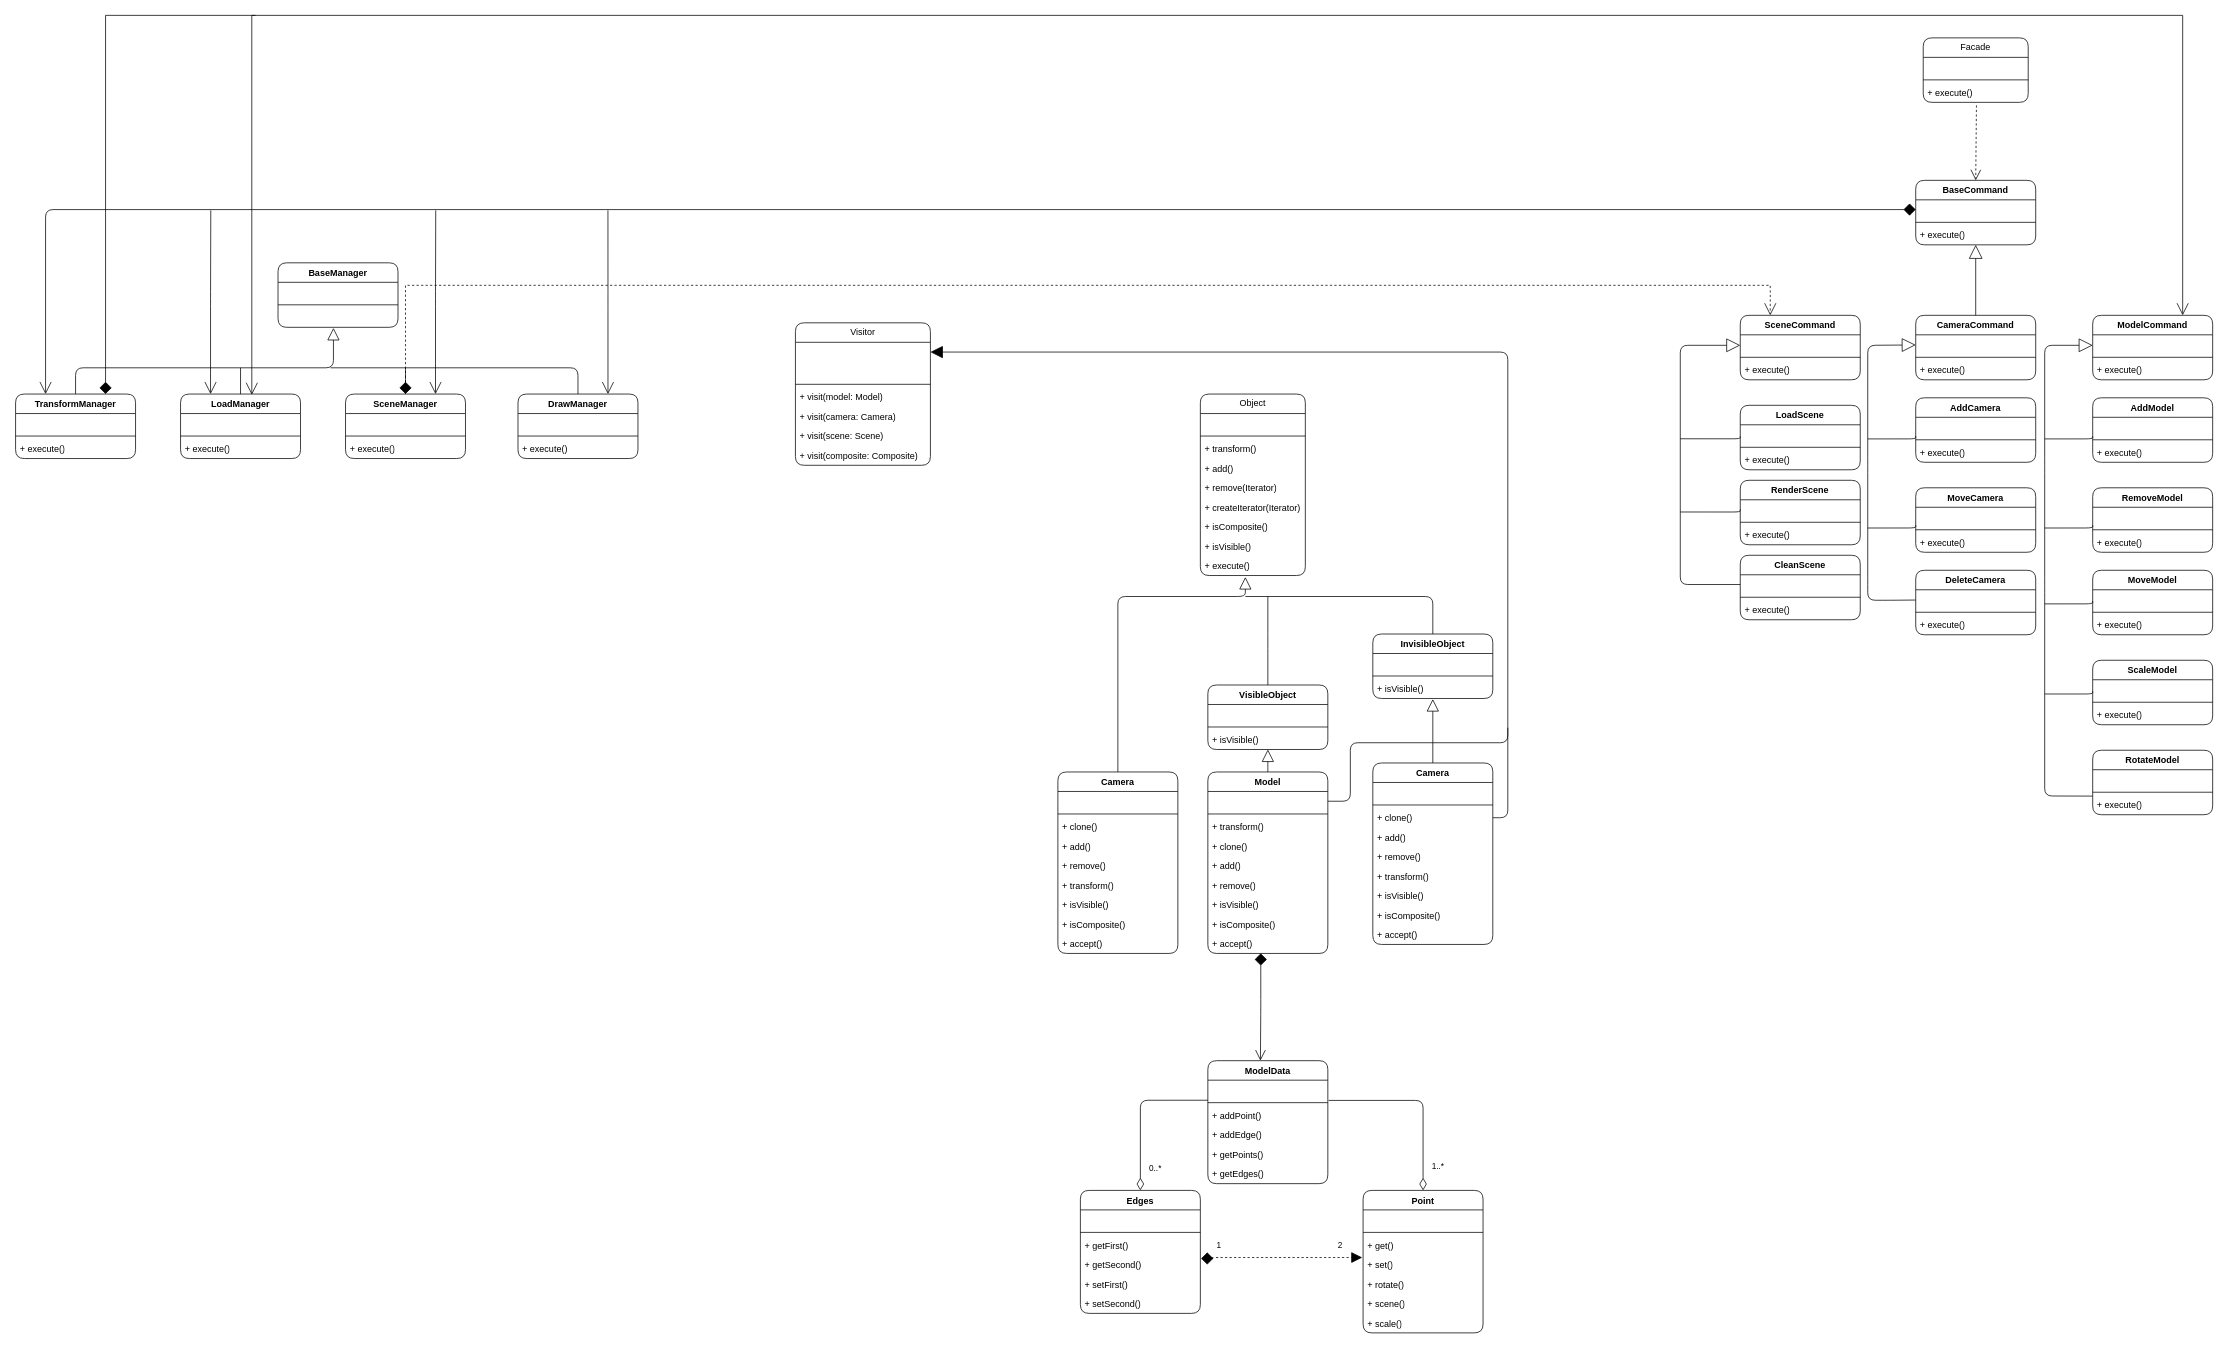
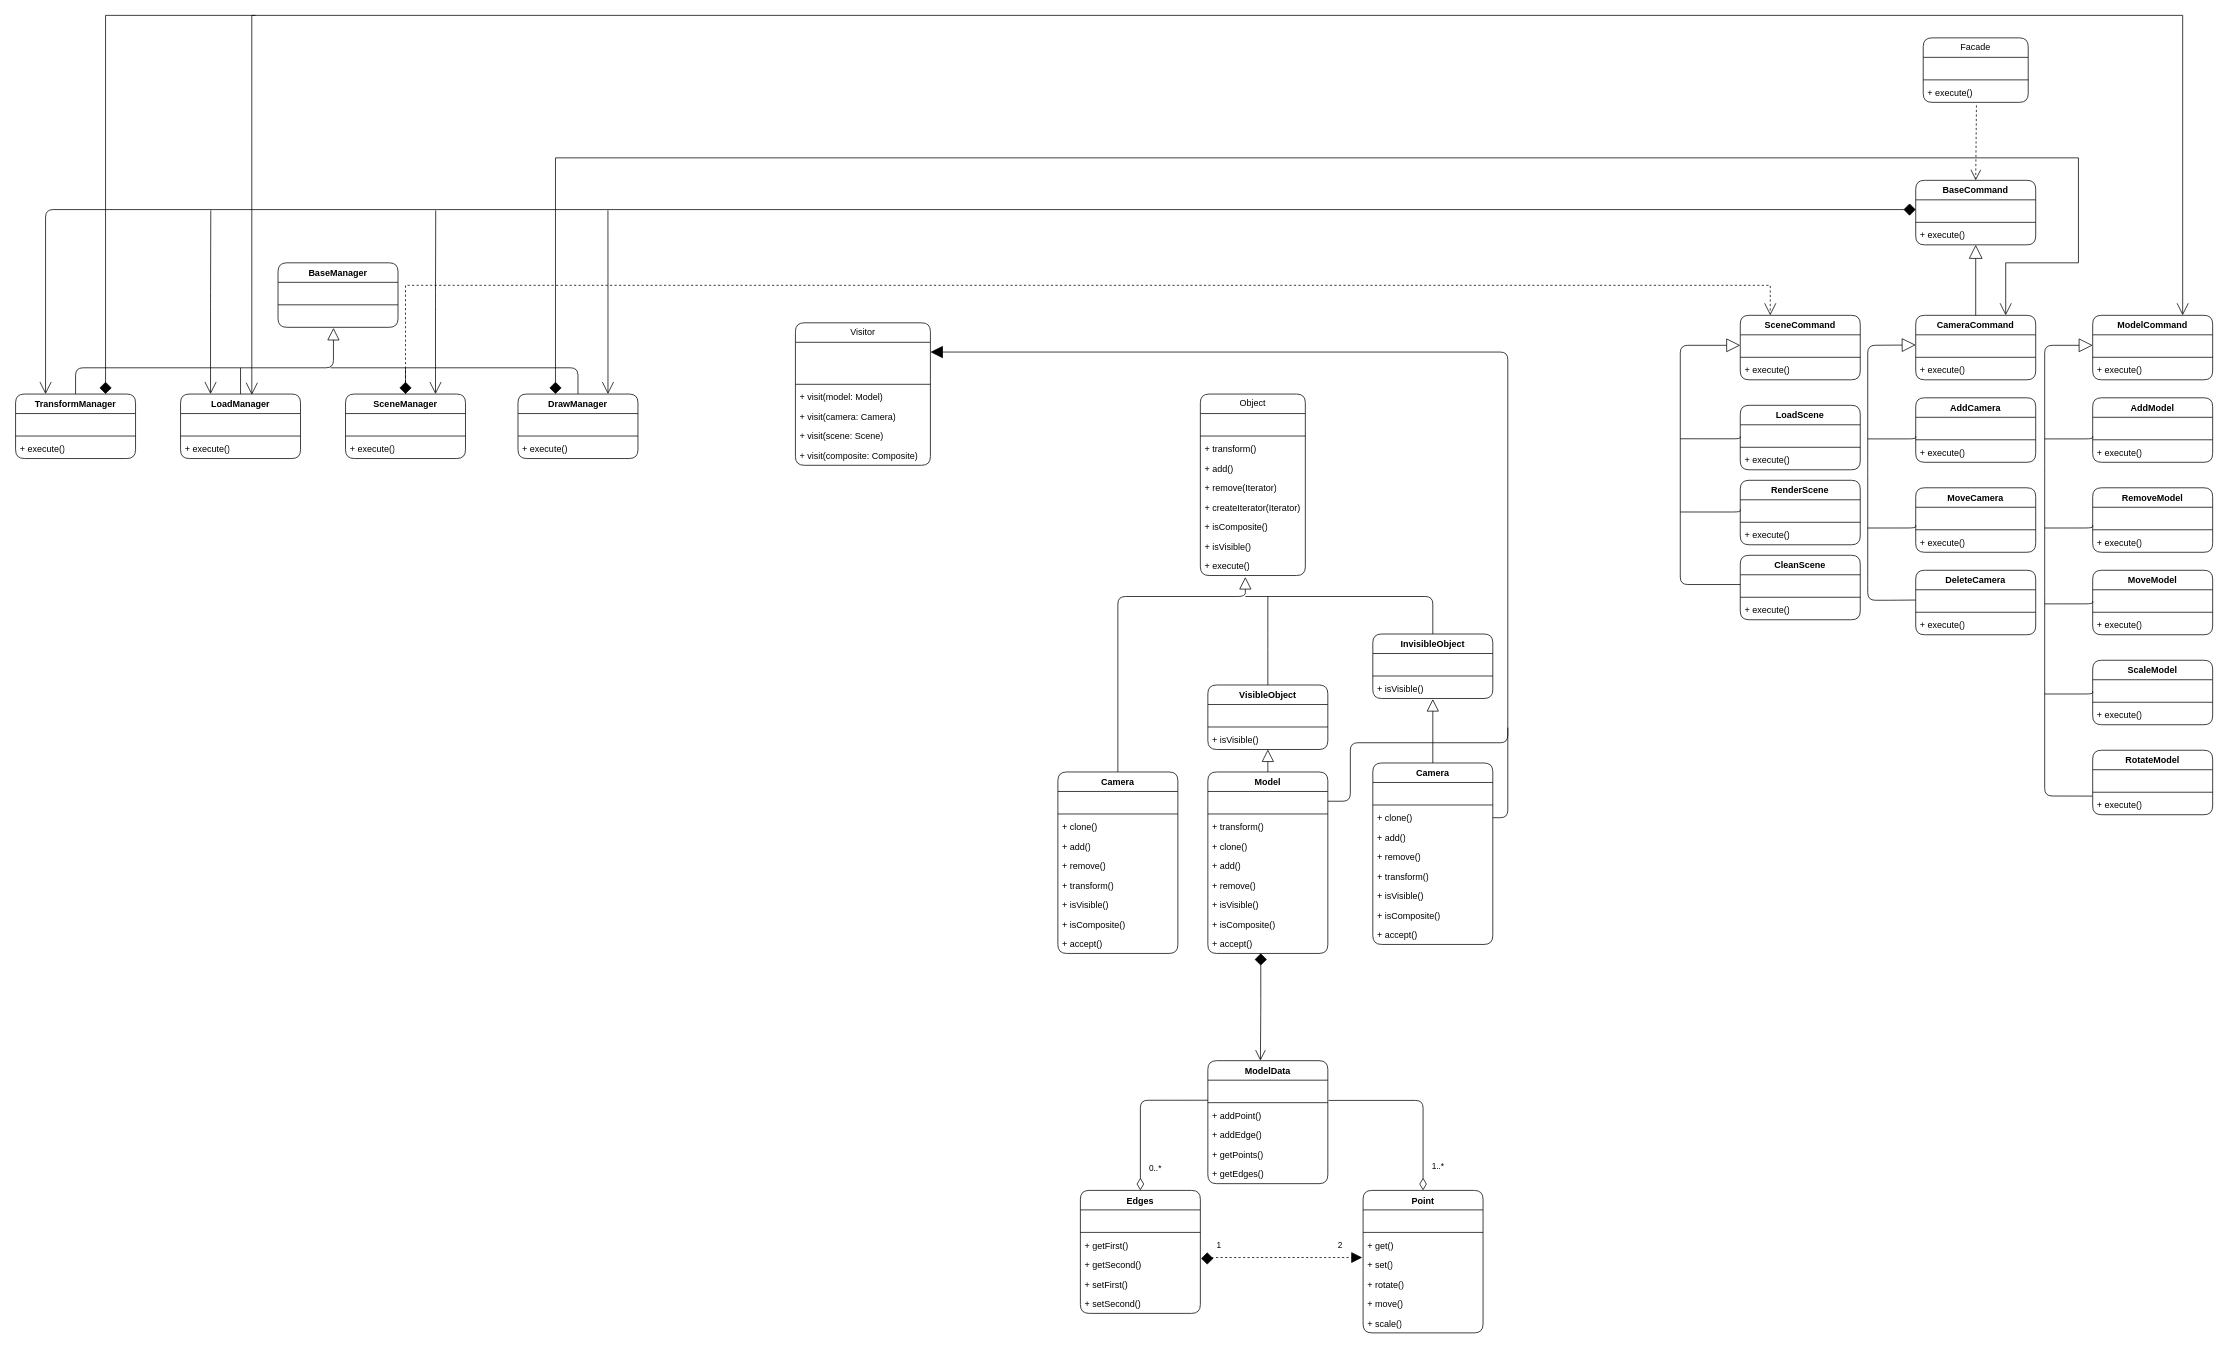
+ <mxCell id="15" style="edgeStyle=orthogonalEdgeStyle;rounded=0;orthogonalLoop=1;jettySize=auto;html=1;exitX=0.75;exitY=0;exitDx=0;exitDy=0;endSize=14;endArrow=diamond;endFill=1;startArrow=open;startFill=0;startSize=14;" edge="1" parent="1" source="16" target="187"><mxGeometry relative="1" as="geometry"><mxPoint x="620" y="220" as="targetPoint" /><Array as="points"><mxPoint x="2674" y="350" /><mxPoint x="2771" y="350" /><mxPoint x="2771" y="210" /><mxPoint x="740" y="210" /></Array></mxGeometry></mxCell>
- <mxCell id="111" value="+ scene()" style="text;strokeColor=none;fillColor=none;align=left;verticalAlign=top;spacingLeft=4;spacingRight=4;overflow=hidden;rotatable=0;points=[[0,0.5],[1,0.5]];portConstraint=eastwest;whiteSpace=wrap;html=1;labelBackgroundColor=none;rounded=1;" vertex="1" parent="105"><mxGeometry y="138" width="160" height="26" as="geometry" /></mxCell>
+ <mxCell id="111" value="+ move()" style="text;strokeColor=none;fillColor=none;align=left;verticalAlign=top;spacingLeft=4;spacingRight=4;overflow=hidden;rotatable=0;points=[[0,0.5],[1,0.5]];portConstraint=eastwest;whiteSpace=wrap;html=1;labelBackgroundColor=none;rounded=1;" vertex="1" parent="105"><mxGeometry y="138" width="160" height="26" as="geometry" /></mxCell>
